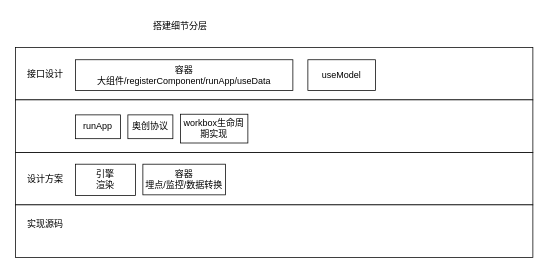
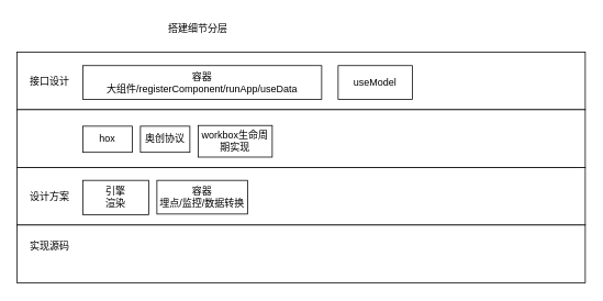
- <mxCell id="10" value="runApp" style="rounded=0;whiteSpace=wrap;html=1;" vertex="1" parent="1"><mxGeometry x="100" y="152.5" width="60" height="31.75" as="geometry" /></mxCell>
+ <mxCell id="10" value="hox" style="rounded=0;whiteSpace=wrap;html=1;" vertex="1" parent="1"><mxGeometry x="100" y="152.5" width="60" height="31.75" as="geometry" /></mxCell>
